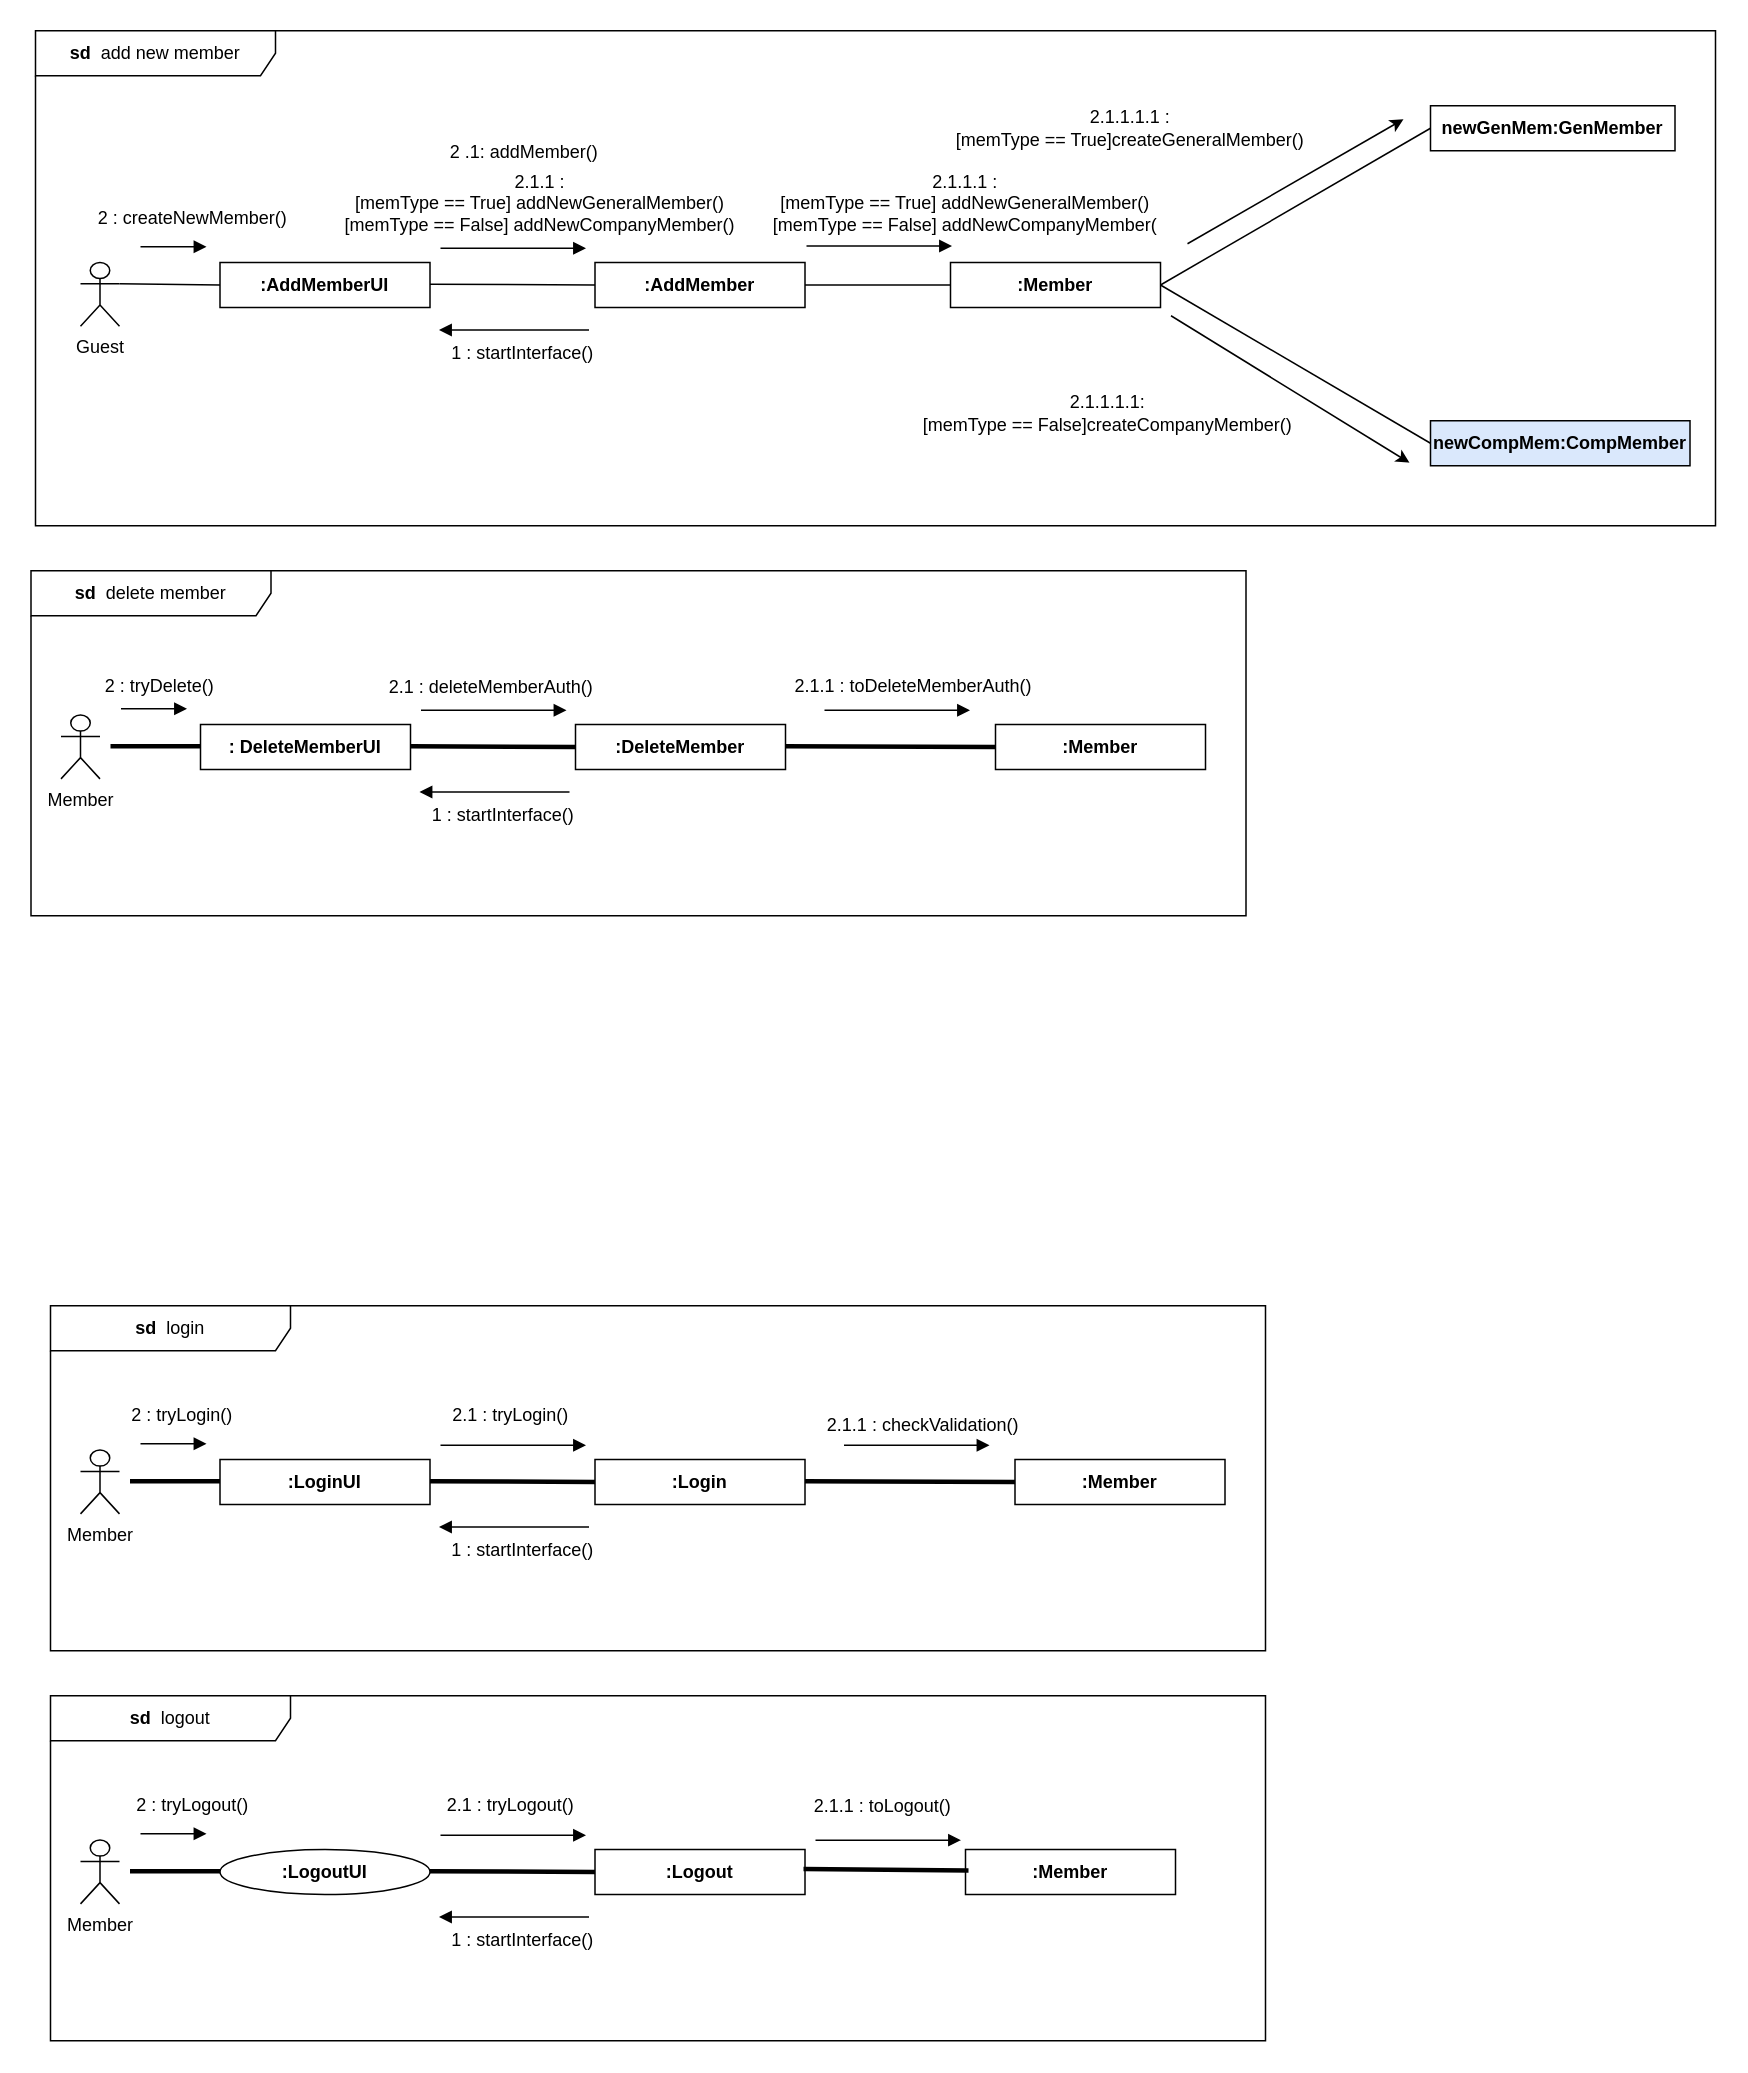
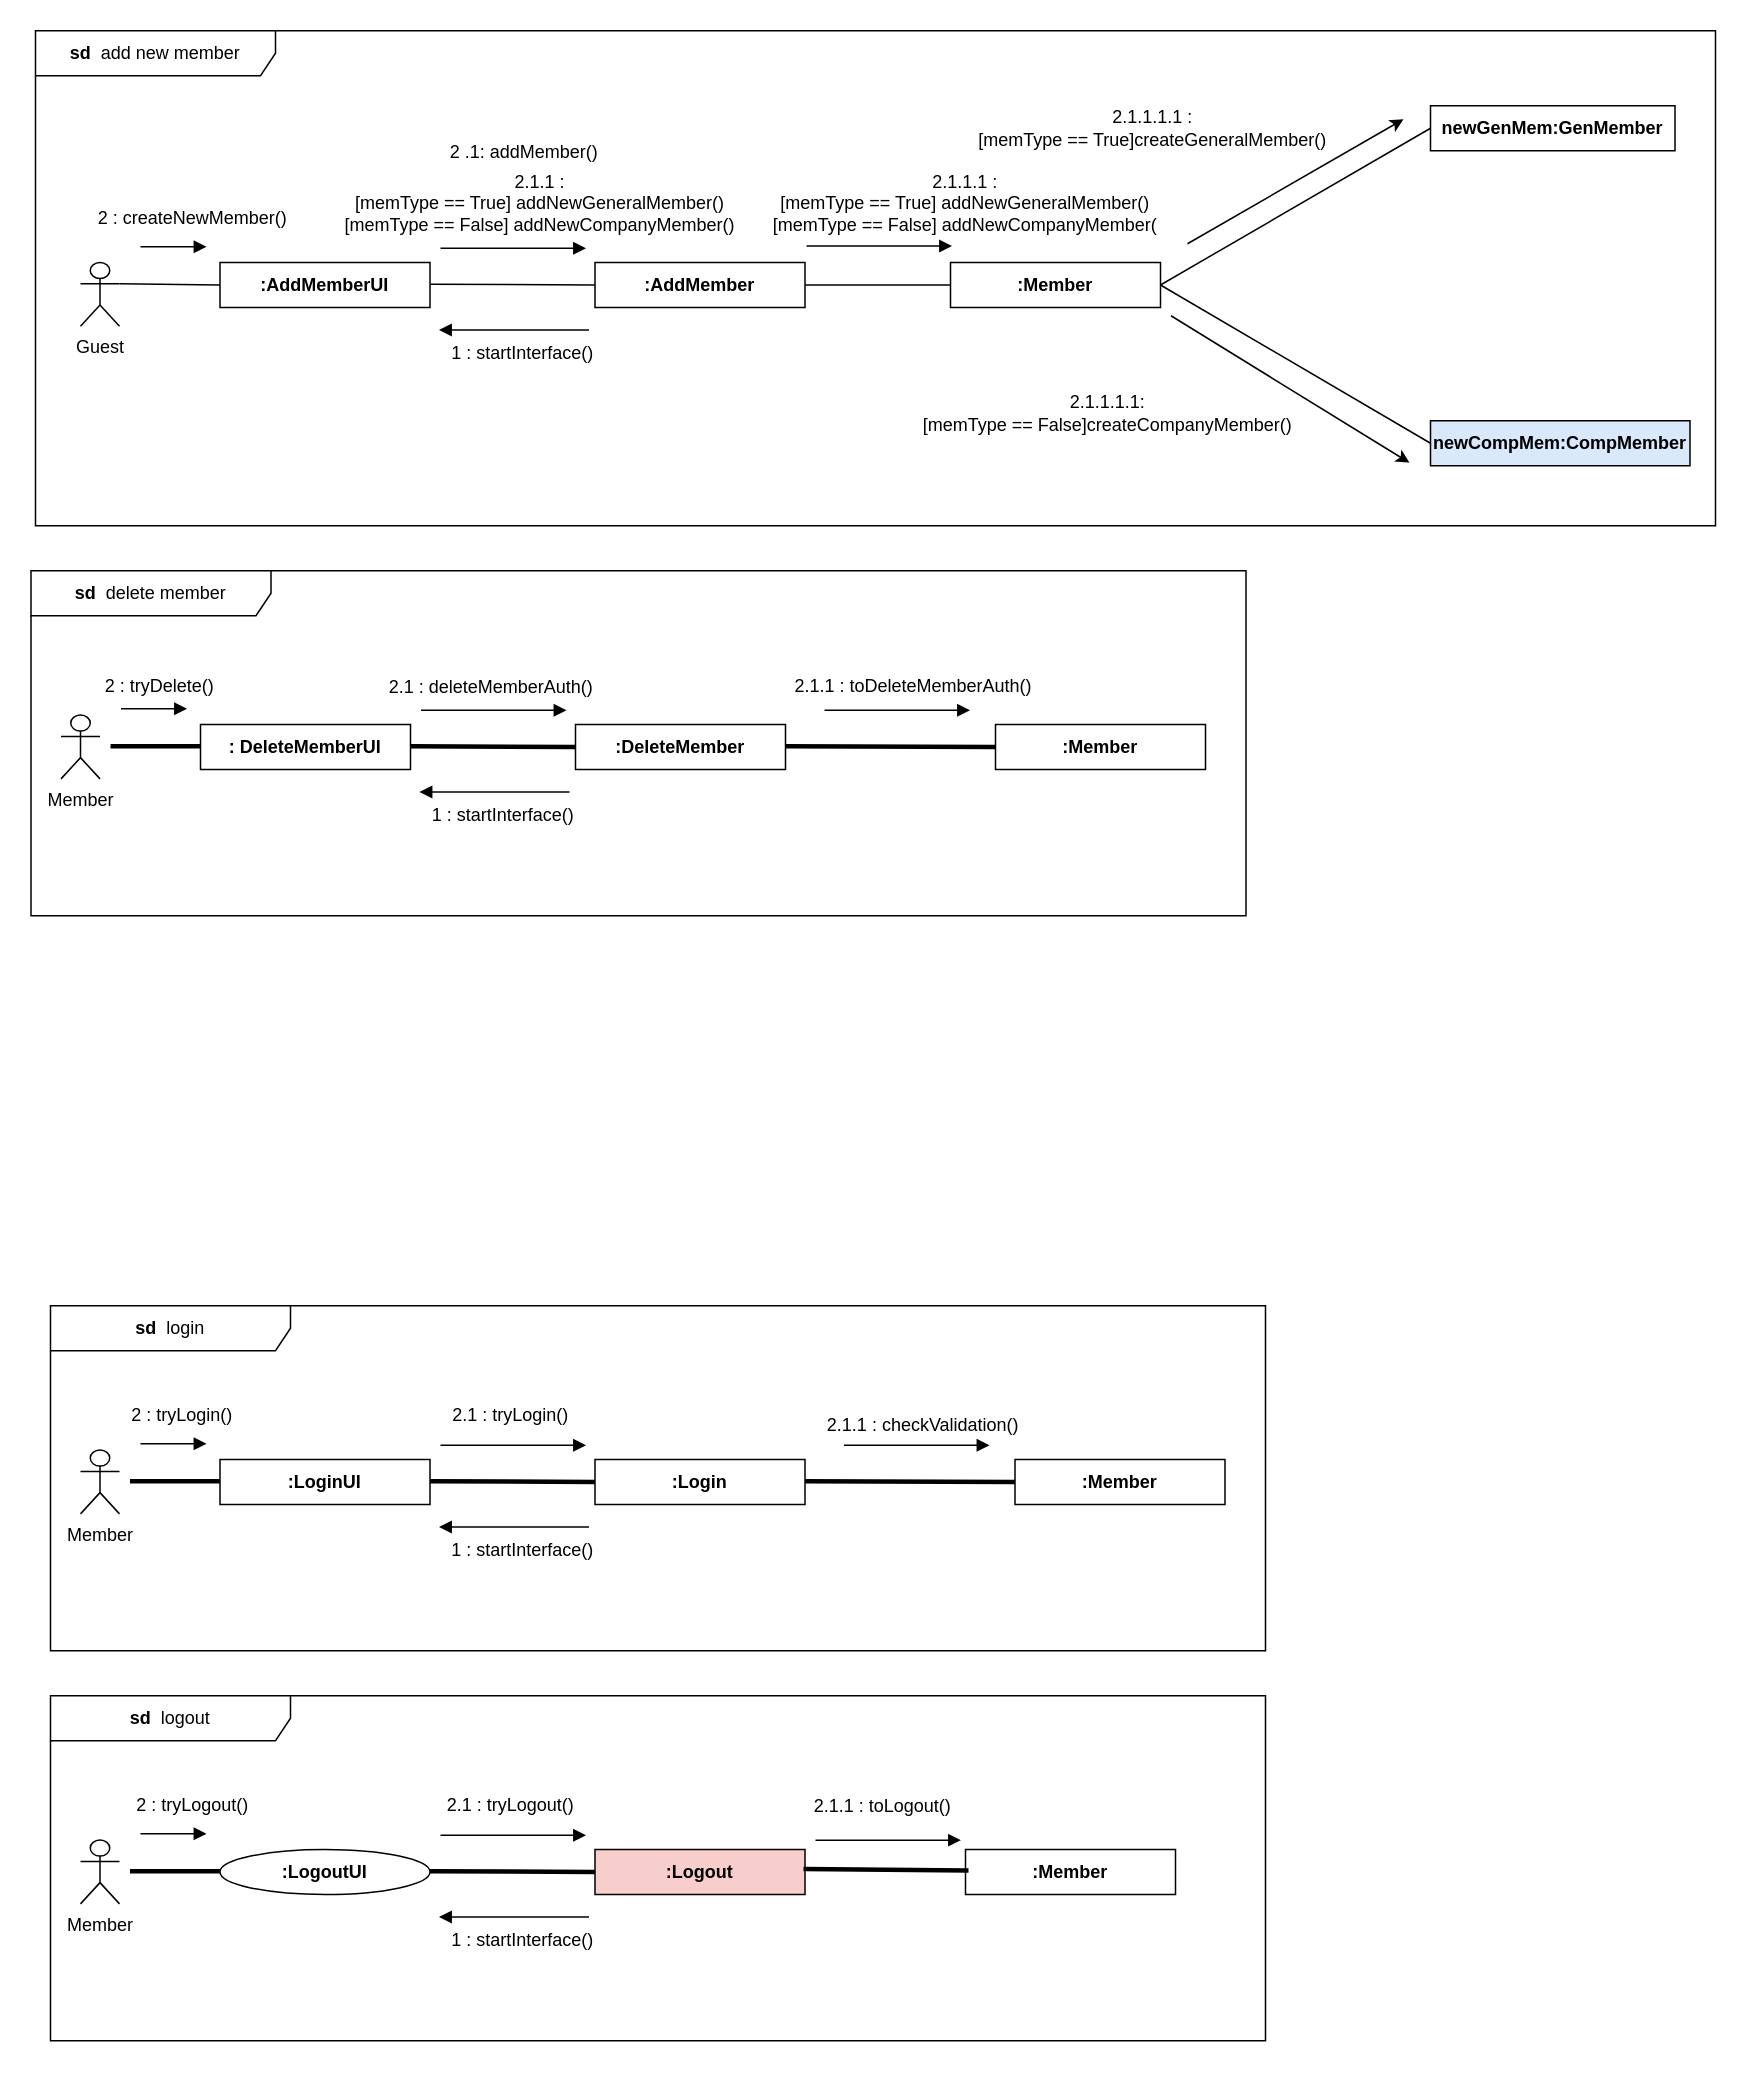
- <mxCell id="14" value="2.1.1.1.1 : &lt;br&gt;[memType == True]createGeneralMember()" style="text;html=1;strokeColor=none;fillColor=none;align=center;verticalAlign=middle;whiteSpace=wrap;rounded=0;" parent="2" vertex="1"><mxGeometry x="605" y="50" width="250" height="30" as="geometry" /></mxCell>
+ <mxCell id="14" value="2.1.1.1.1 : &lt;br&gt;[memType == True]createGeneralMember()" style="text;html=1;strokeColor=none;fillColor=none;align=center;verticalAlign=middle;whiteSpace=wrap;rounded=0;" parent="2" vertex="1"><mxGeometry x="620" y="50" width="250" height="30" as="geometry" /></mxCell>
- <mxCell id="62" value=":Logout" style="fontStyle=1;whiteSpace=wrap;html=1;" parent="59" vertex="1"><mxGeometry x="363" y="102.5" width="140" height="30" as="geometry" /></mxCell>
+ <mxCell id="62" value=":Logout" style="fontStyle=1;whiteSpace=wrap;html=1;fillColor=#f8cecc;" parent="59" vertex="1"><mxGeometry x="363" y="102.5" width="140" height="30" as="geometry" /></mxCell>
